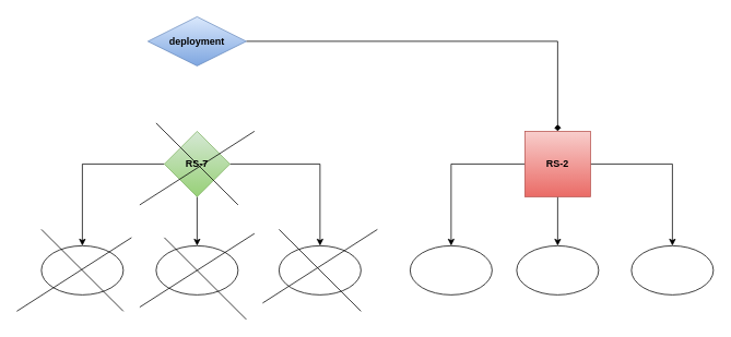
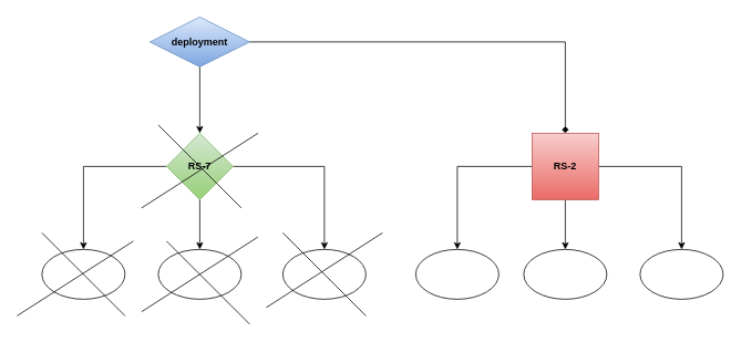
+ <mxCell id="2" style="edgeStyle=orthogonalEdgeStyle;rounded=0;orthogonalLoop=1;jettySize=auto;html=1;entryX=0.5;entryY=0;entryDx=0;entryDy=0;" edge="1" parent="1" source="4" target="8"><mxGeometry relative="1" as="geometry" /></mxCell>
